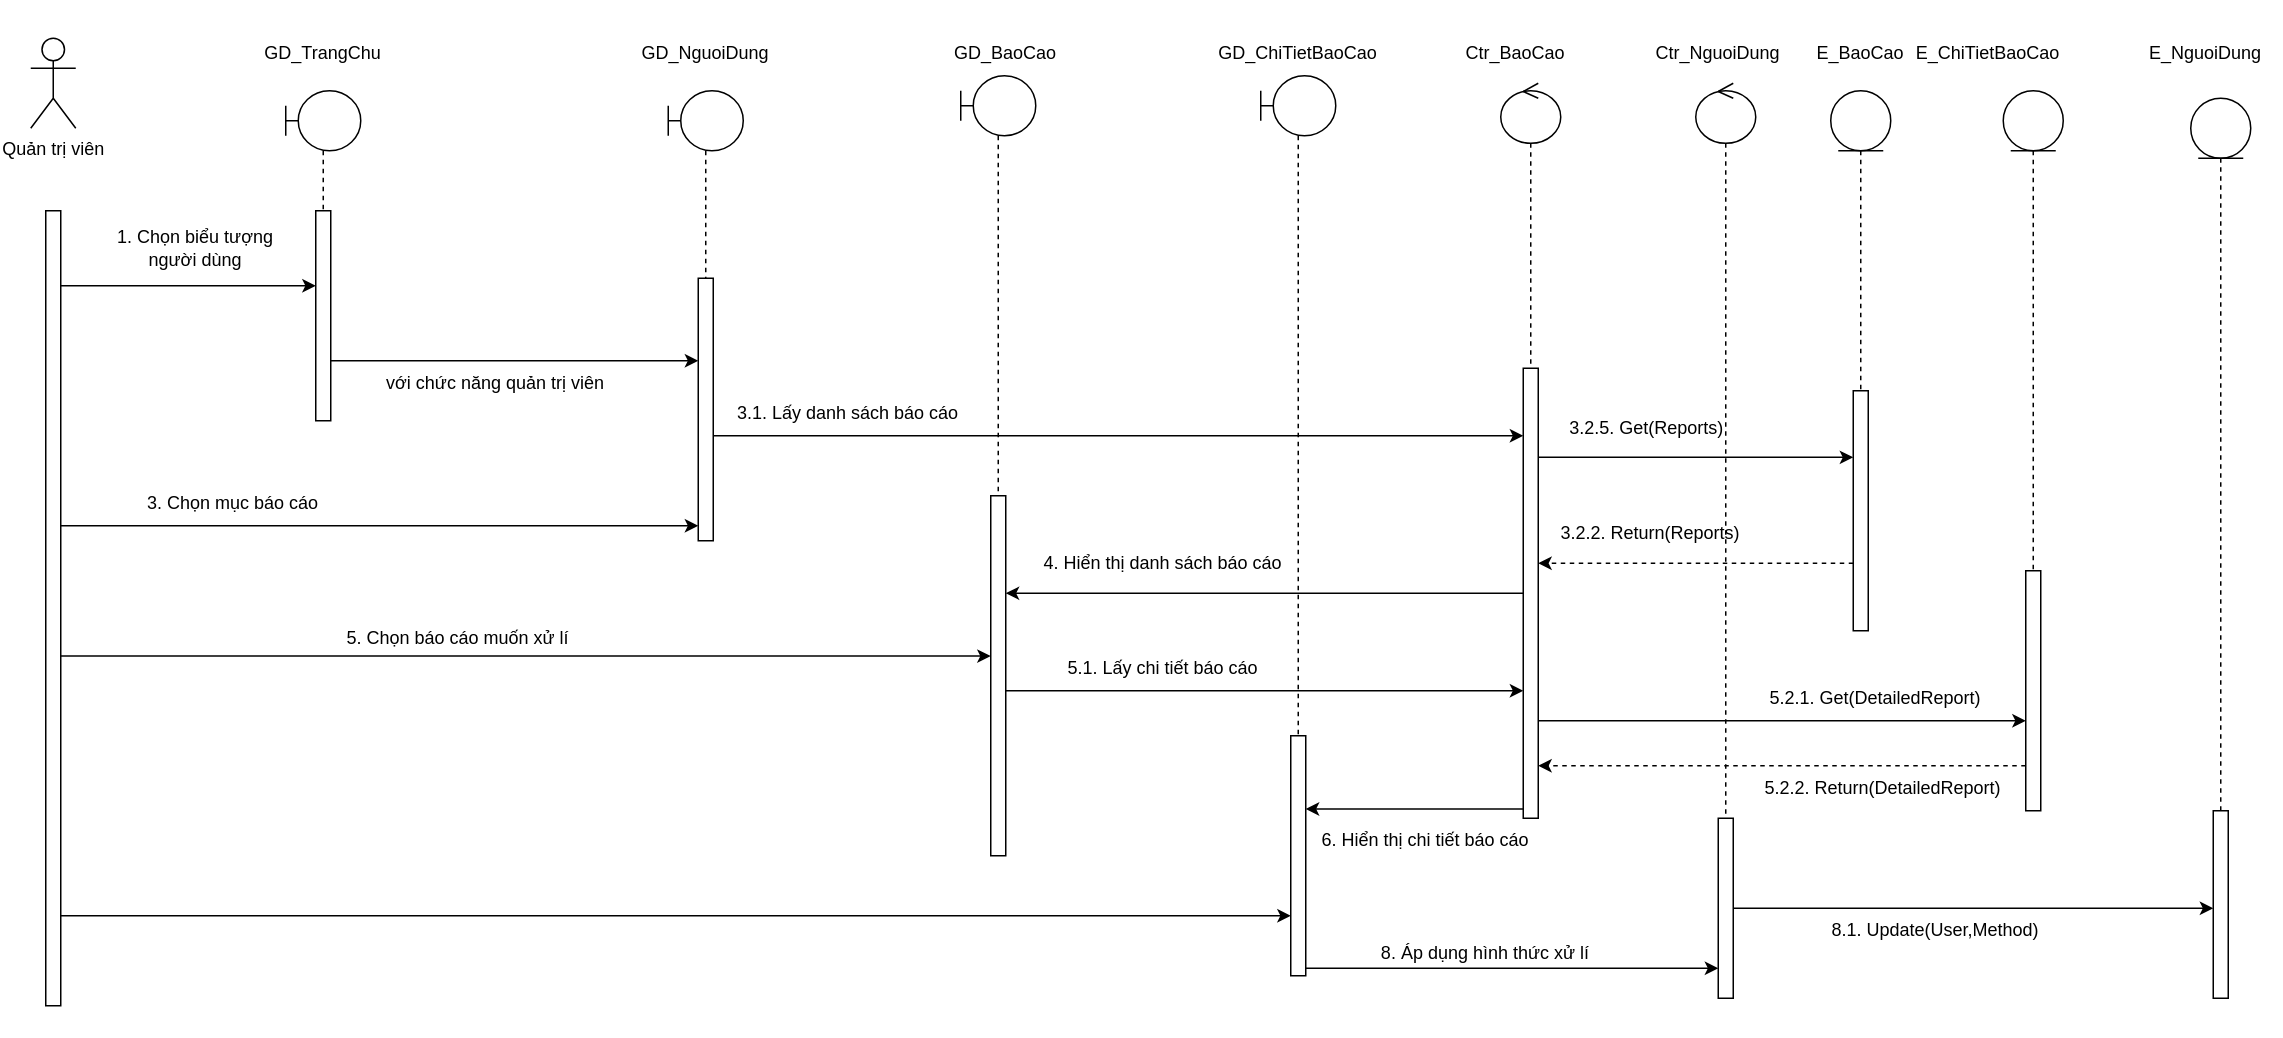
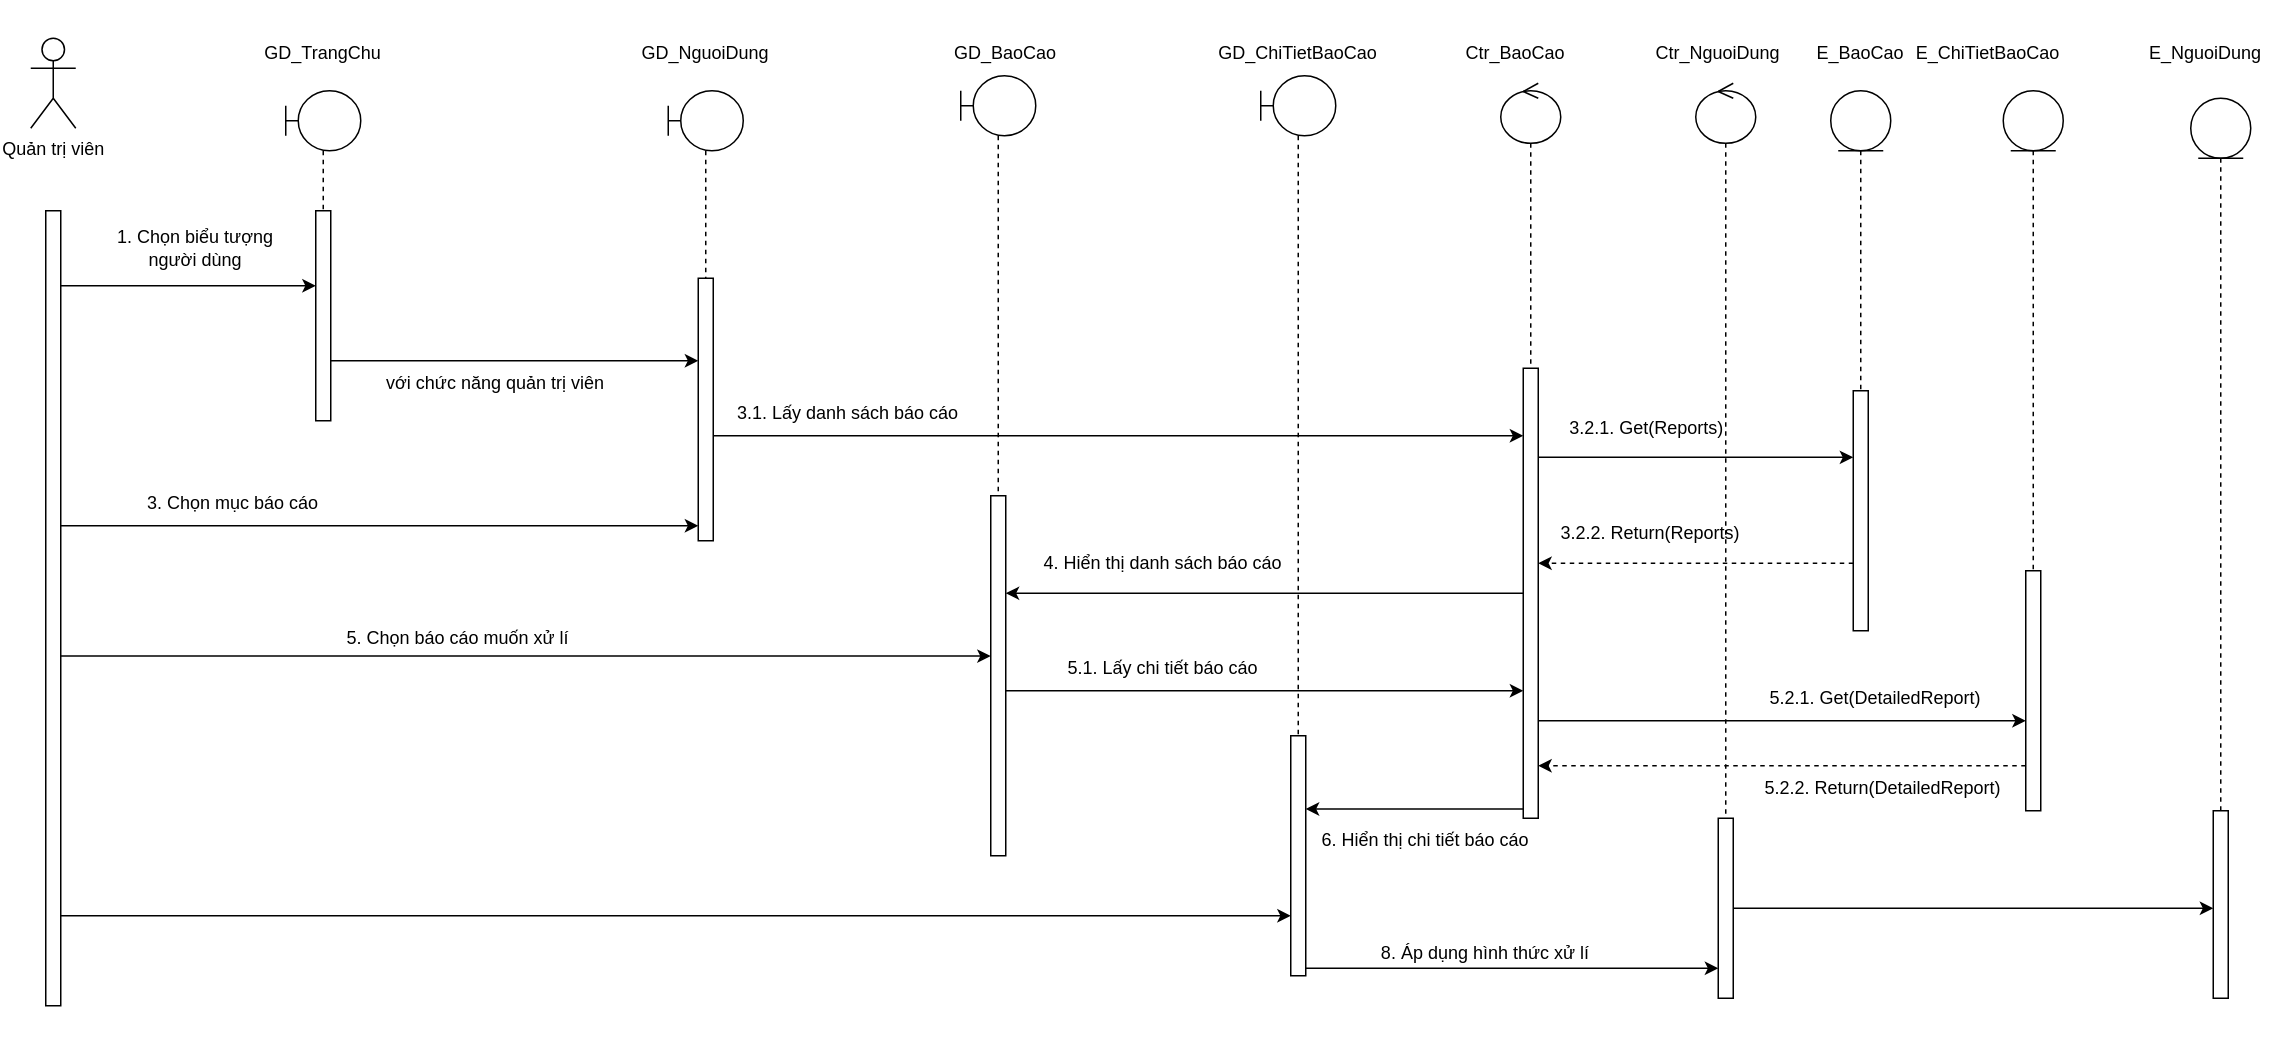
- <mxCell id="27" value="3.2.5. Get(Reports)" style="text;html=1;align=center;verticalAlign=middle;whiteSpace=wrap;rounded=0;" vertex="1" parent="1"><mxGeometry x="1045" y="270" width="105" height="30" as="geometry" /></mxCell>
+ <mxCell id="27" value="3.2.1. Get(Reports)" style="text;html=1;align=center;verticalAlign=middle;whiteSpace=wrap;rounded=0;" vertex="1" parent="1"><mxGeometry x="1045" y="270" width="105" height="30" as="geometry" /></mxCell>
- <mxCell id="59" value="8.1. Update(User,Method)" style="text;html=1;align=center;verticalAlign=middle;whiteSpace=wrap;rounded=0;" vertex="1" parent="1"><mxGeometry x="1210" y="605" width="160" height="30" as="geometry" /></mxCell>
